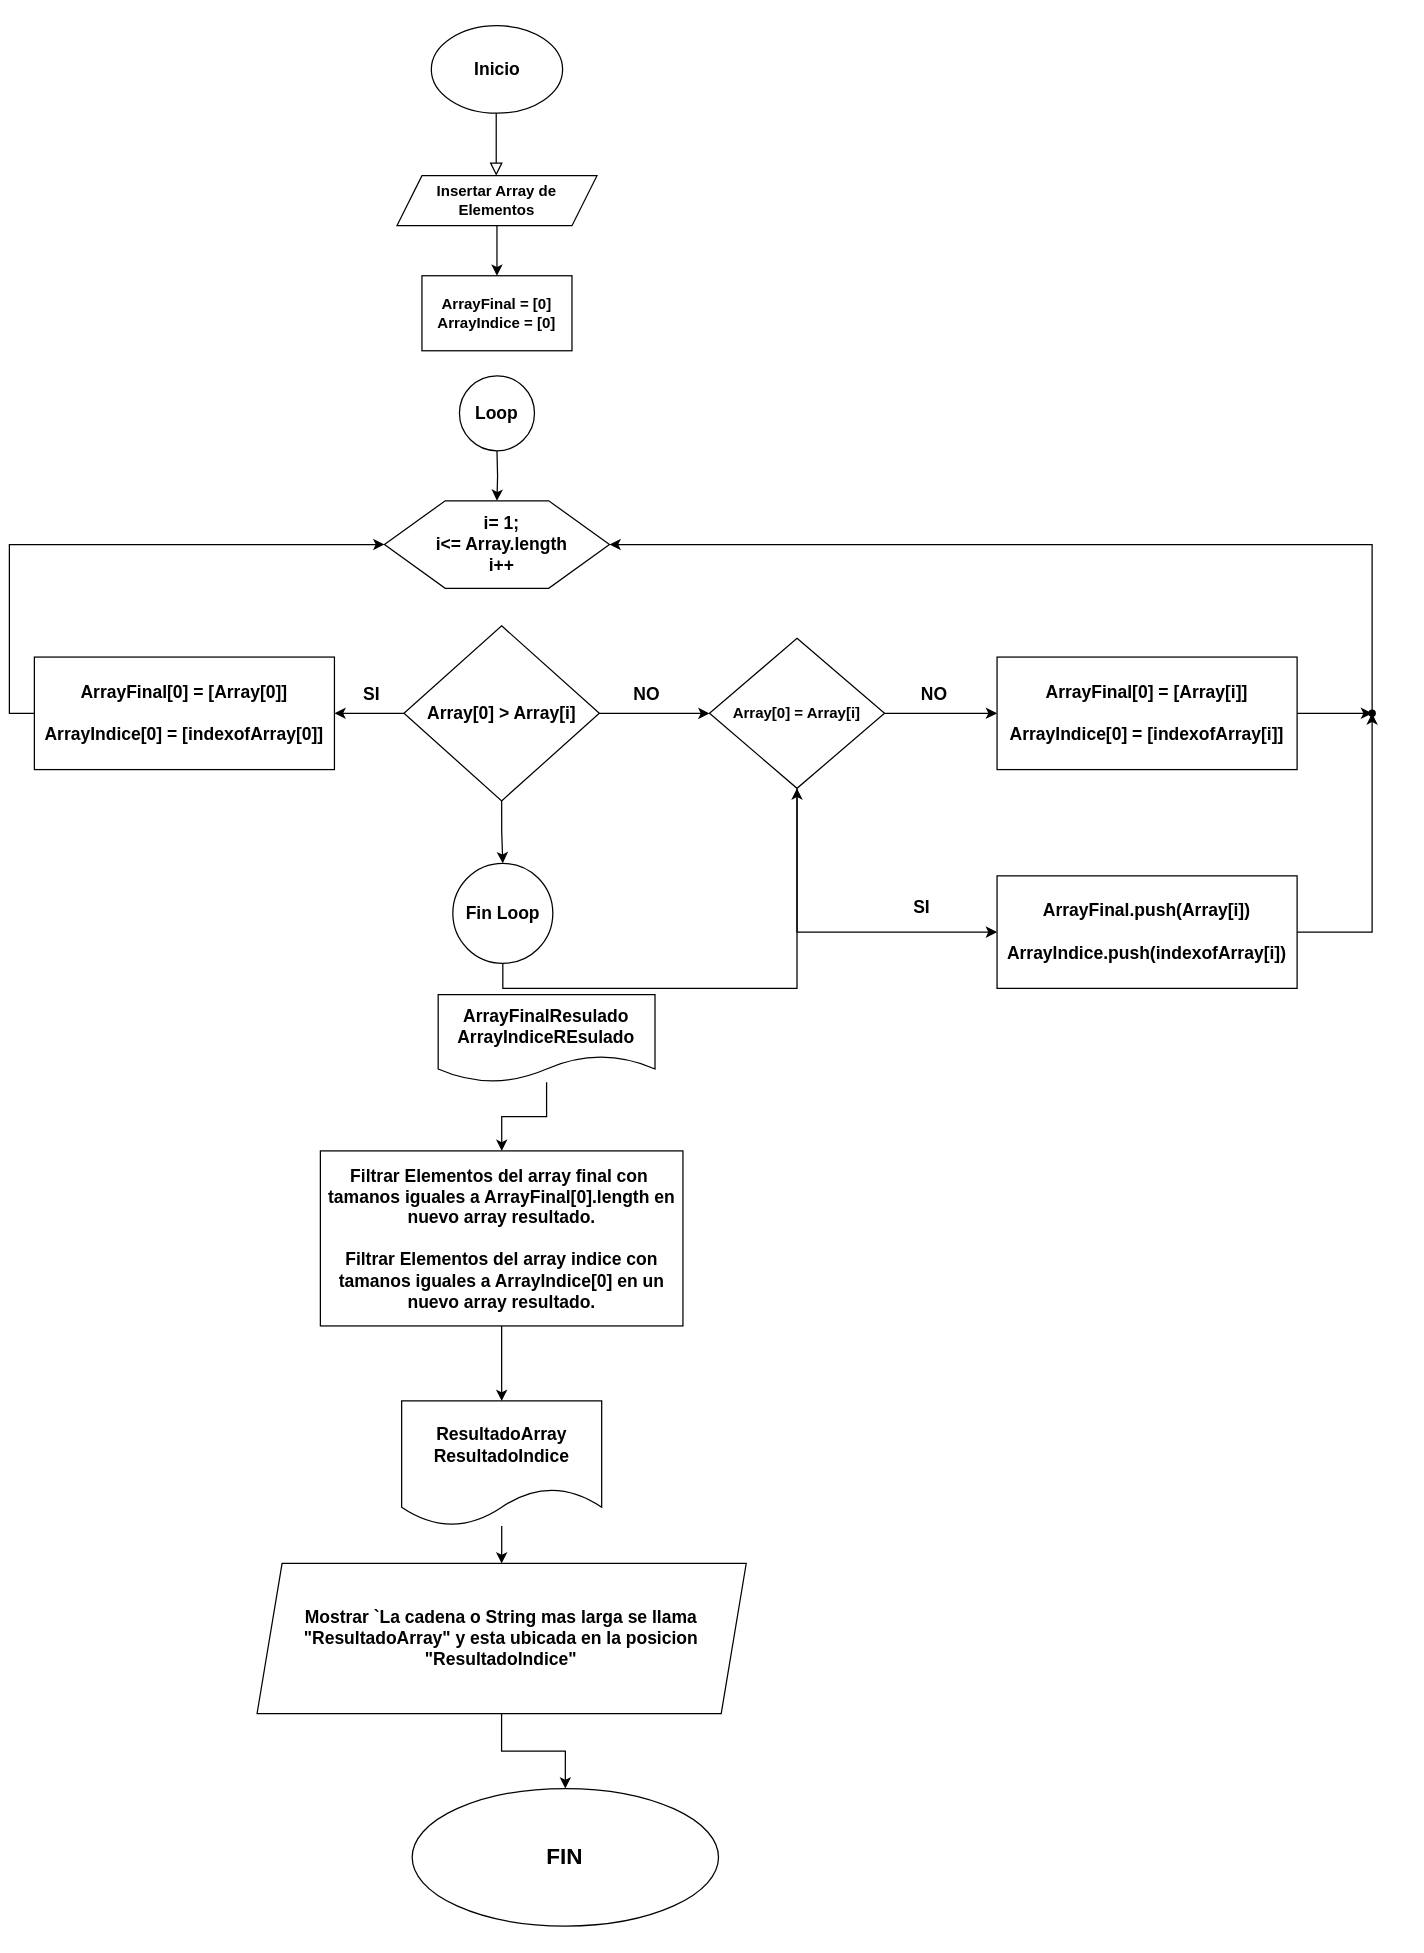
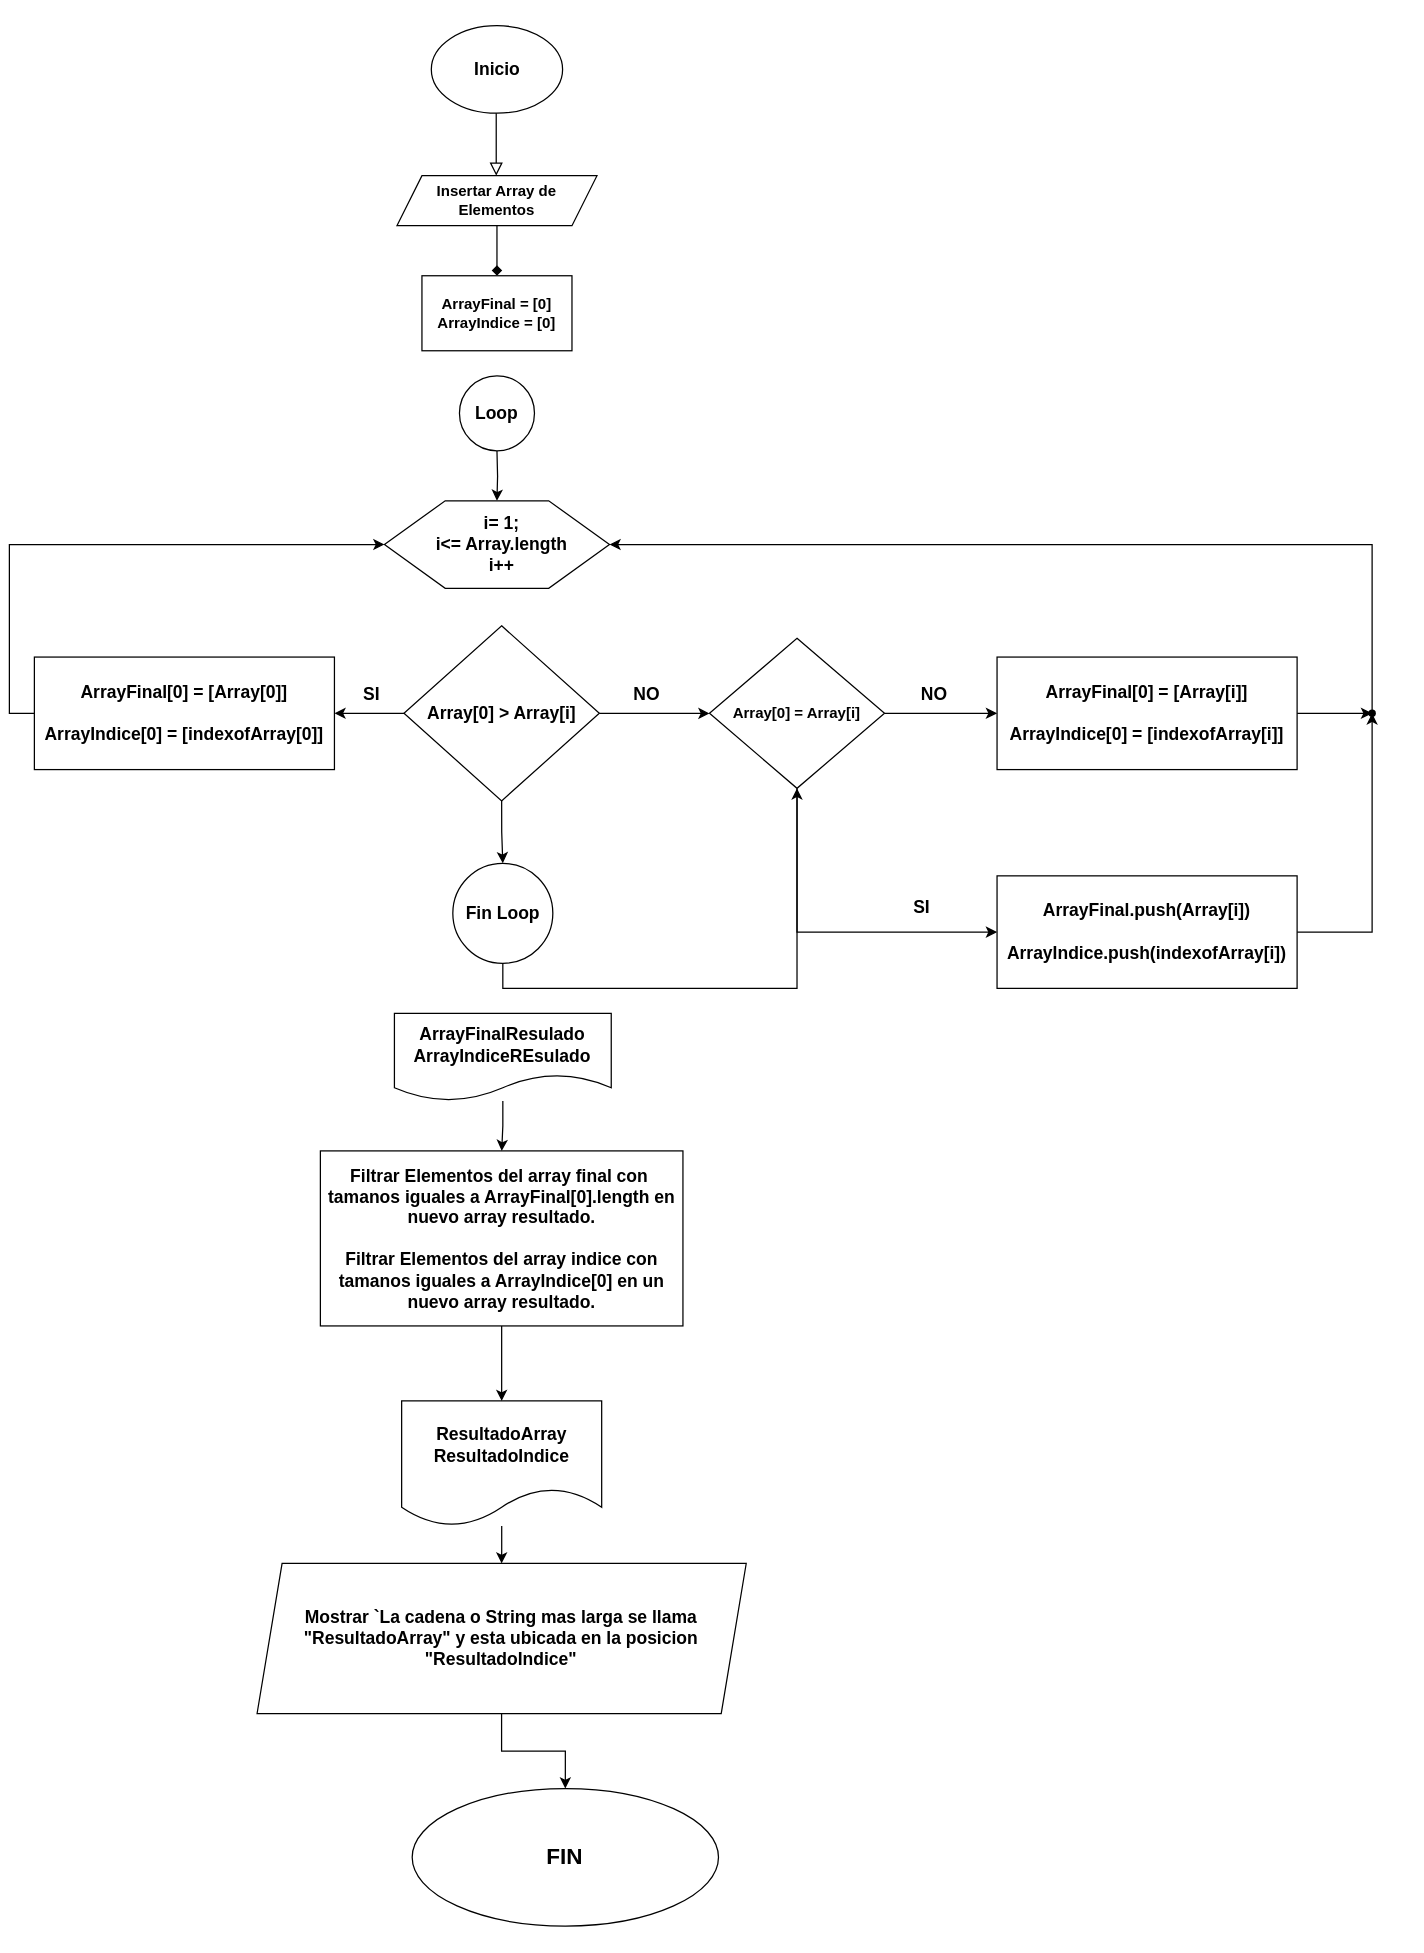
- <mxCell id="4" value="" style="edgeStyle=orthogonalEdgeStyle;rounded=0;orthogonalLoop=1;jettySize=auto;html=1;" parent="1" source="5" target="7" edge="1"><mxGeometry relative="1" as="geometry" /></mxCell>
+ <mxCell id="4" value="" style="edgeStyle=orthogonalEdgeStyle;rounded=0;orthogonalLoop=1;jettySize=auto;html=1;endArrow=diamond;" parent="1" source="5" target="7" edge="1"><mxGeometry relative="1" as="geometry" /></mxCell>
- <mxCell id="30" value="&lt;b&gt;&lt;font style=&quot;font-size: 14px&quot;&gt;ArrayFinalResulado&lt;br&gt;ArrayIndiceREsulado&lt;/font&gt;&lt;/b&gt;" style="shape=document;whiteSpace=wrap;html=1;boundedLbl=1;" parent="1" vertex="1"><mxGeometry x="342.98" y="795" width="173.43" height="70" as="geometry" /></mxCell>
+ <mxCell id="30" value="&lt;b&gt;&lt;font style=&quot;font-size: 14px&quot;&gt;ArrayFinalResulado&lt;br&gt;ArrayIndiceREsulado&lt;/font&gt;&lt;/b&gt;" style="shape=document;whiteSpace=wrap;html=1;boundedLbl=1;" parent="1" vertex="1"><mxGeometry x="307.98" y="810" width="173.43" height="70" as="geometry" /></mxCell>
